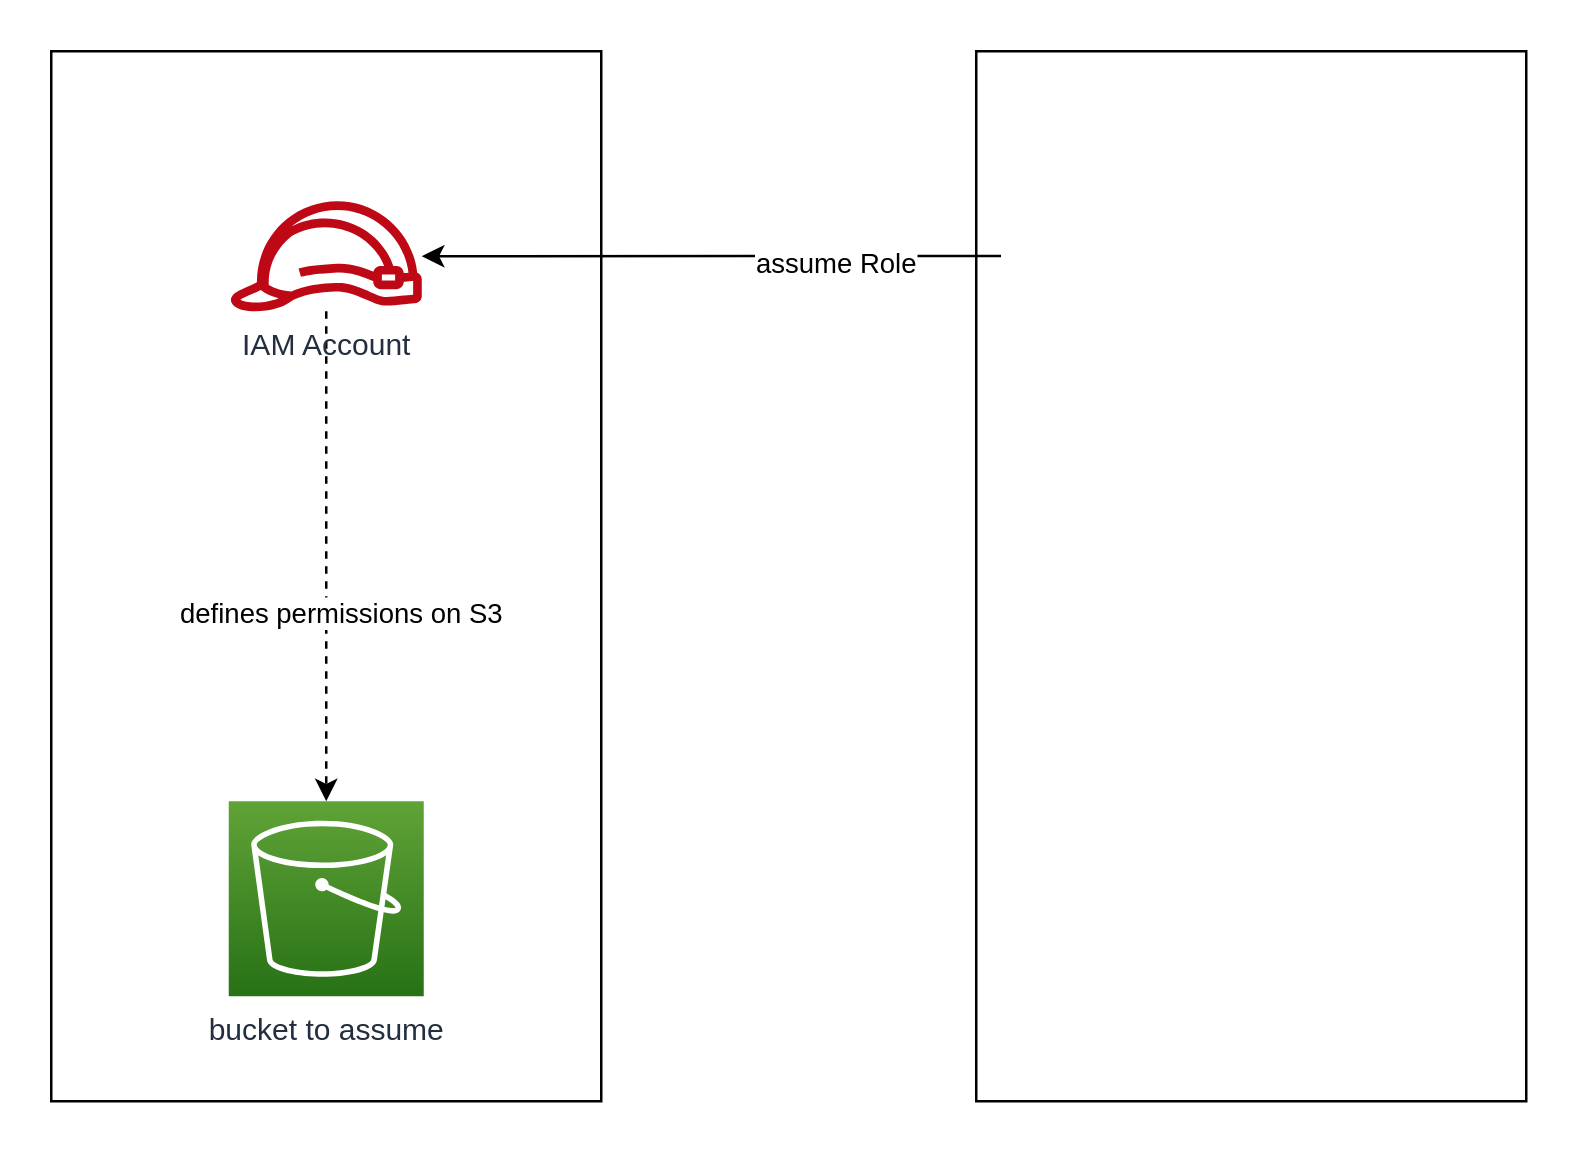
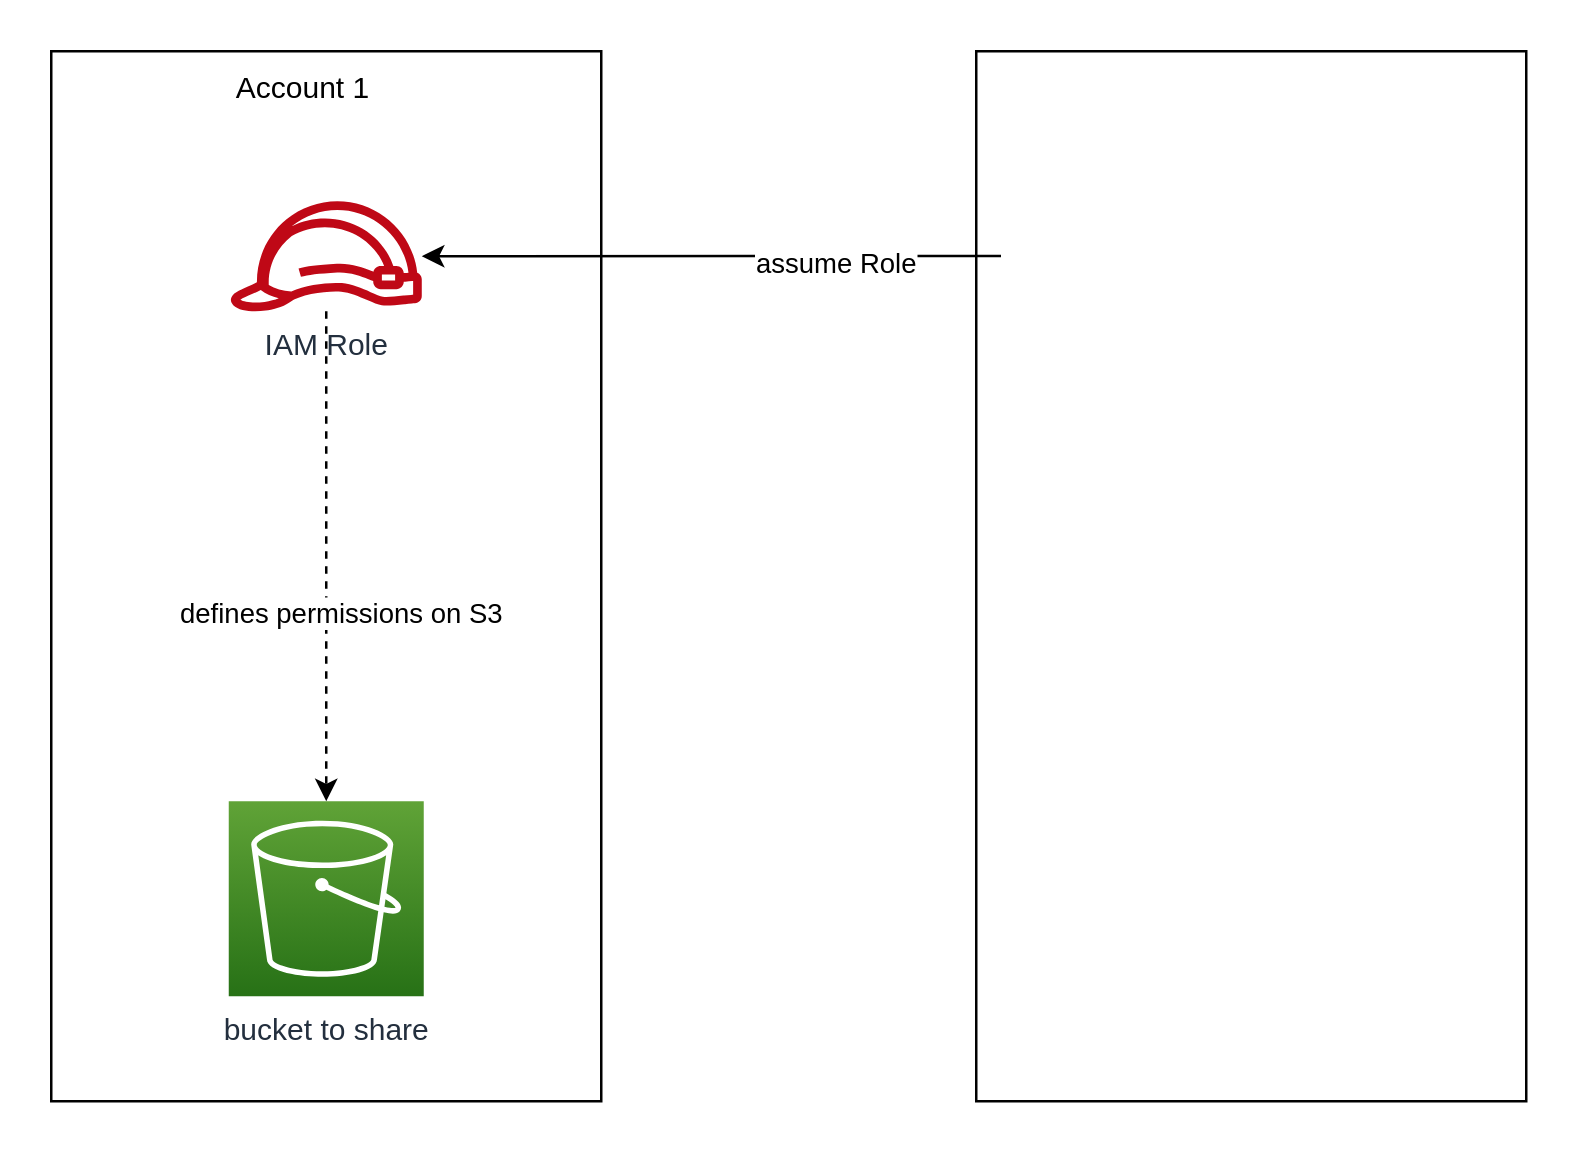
+ <mxCell id="10" value="Account 1" style="text;html=1;strokeColor=none;fillColor=none;align=center;verticalAlign=middle;whiteSpace=wrap;rounded=0;" vertex="1" parent="1"><mxGeometry x="91" y="20" width="60" height="30" as="geometry" /></mxCell>
- <mxCell id="6" value="IAM Account" style="sketch=0;outlineConnect=0;fontColor=#232F3E;gradientColor=none;fillColor=#BF0816;strokeColor=none;dashed=0;verticalLabelPosition=bottom;verticalAlign=top;align=center;html=1;fontSize=12;fontStyle=0;aspect=fixed;pointerEvents=1;shape=mxgraph.aws4.role;" vertex="1" parent="1"><mxGeometry x="91" y="80" width="78" height="44" as="geometry" /></mxCell>
+ <mxCell id="6" value="IAM Role" style="sketch=0;outlineConnect=0;fontColor=#232F3E;gradientColor=none;fillColor=#BF0816;strokeColor=none;dashed=0;verticalLabelPosition=bottom;verticalAlign=top;align=center;html=1;fontSize=12;fontStyle=0;aspect=fixed;pointerEvents=1;shape=mxgraph.aws4.role;" vertex="1" parent="1"><mxGeometry x="91" y="80" width="78" height="44" as="geometry" /></mxCell>
- <mxCell id="3" value="bucket to assume" style="sketch=0;points=[[0,0,0],[0.25,0,0],[0.5,0,0],[0.75,0,0],[1,0,0],[0,1,0],[0.25,1,0],[0.5,1,0],[0.75,1,0],[1,1,0],[0,0.25,0],[0,0.5,0],[0,0.75,0],[1,0.25,0],[1,0.5,0],[1,0.75,0]];outlineConnect=0;fontColor=#232F3E;gradientColor=#60A337;gradientDirection=north;fillColor=#277116;strokeColor=#ffffff;dashed=0;verticalLabelPosition=bottom;verticalAlign=top;align=center;html=1;fontSize=12;fontStyle=0;aspect=fixed;shape=mxgraph.aws4.resourceIcon;resIcon=mxgraph.aws4.s3;" vertex="1" parent="1"><mxGeometry x="91" y="320" width="78" height="78" as="geometry" /></mxCell>
+ <mxCell id="3" value="bucket to share" style="sketch=0;points=[[0,0,0],[0.25,0,0],[0.5,0,0],[0.75,0,0],[1,0,0],[0,1,0],[0.25,1,0],[0.5,1,0],[0.75,1,0],[1,1,0],[0,0.25,0],[0,0.5,0],[0,0.75,0],[1,0.25,0],[1,0.5,0],[1,0.75,0]];outlineConnect=0;fontColor=#232F3E;gradientColor=#60A337;gradientDirection=north;fillColor=#277116;strokeColor=#ffffff;dashed=0;verticalLabelPosition=bottom;verticalAlign=top;align=center;html=1;fontSize=12;fontStyle=0;aspect=fixed;shape=mxgraph.aws4.resourceIcon;resIcon=mxgraph.aws4.s3;" vertex="1" parent="1"><mxGeometry x="91" y="320" width="78" height="78" as="geometry" /></mxCell>
